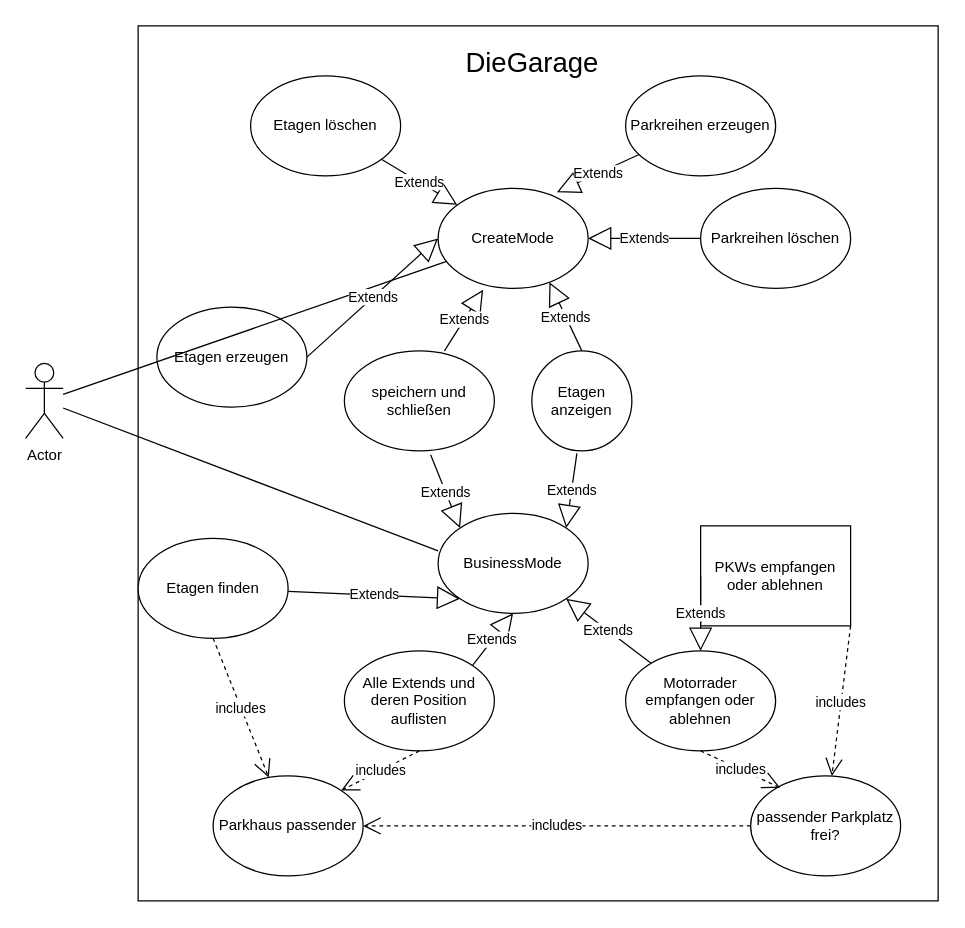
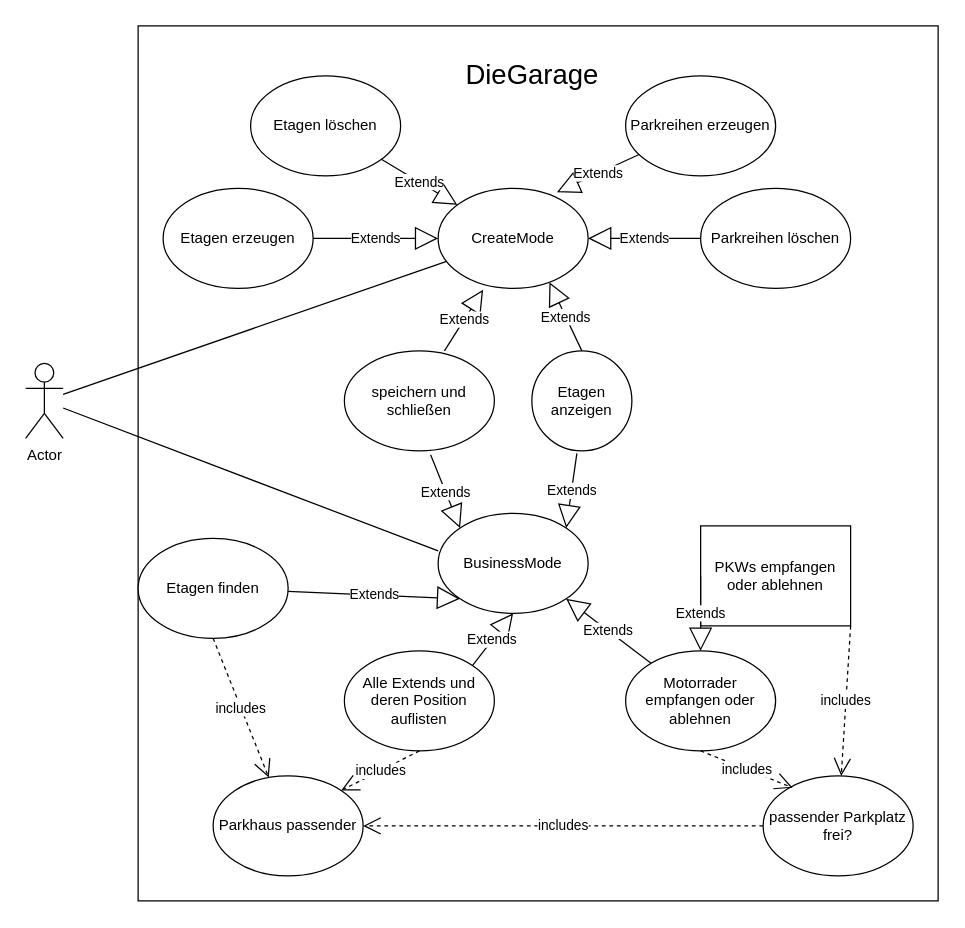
- <mxCell id="37" value="&lt;font style=&quot;font-size: 22px;&quot;&gt;DieGarage&lt;/font&gt;" style="text;html=1;align=center;verticalAlign=middle;resizable=0;points=[];autosize=1;strokeColor=none;fillColor=none;" vertex="1" parent="1"><mxGeometry x="365" y="40" width="120" height="20" as="geometry" /></mxCell>
+ <mxCell id="37" value="&lt;font style=&quot;font-size: 22px;&quot;&gt;DieGarage&lt;/font&gt;" style="text;html=1;align=center;verticalAlign=middle;resizable=0;points=[];autosize=1;strokeColor=none;fillColor=none;" vertex="1" parent="1"><mxGeometry x="365" y="50" width="120" height="20" as="geometry" /></mxCell>
- <mxCell id="4" value="Etagen erzeugen" style="ellipse;whiteSpace=wrap;html=1;" vertex="1" parent="1"><mxGeometry x="125" y="245" width="120" height="80" as="geometry" /></mxCell>
+ <mxCell id="4" value="Etagen erzeugen" style="ellipse;whiteSpace=wrap;html=1;" vertex="1" parent="1"><mxGeometry x="130" y="150" width="120" height="80" as="geometry" /></mxCell>
- <mxCell id="30" value="passender Parkplatz frei?" style="ellipse;whiteSpace=wrap;html=1;" vertex="1" parent="1"><mxGeometry x="600" y="620" width="120" height="80" as="geometry" /></mxCell>
+ <mxCell id="30" value="passender Parkplatz frei?" style="ellipse;whiteSpace=wrap;html=1;" vertex="1" parent="1"><mxGeometry x="610" y="620" width="120" height="80" as="geometry" /></mxCell>
